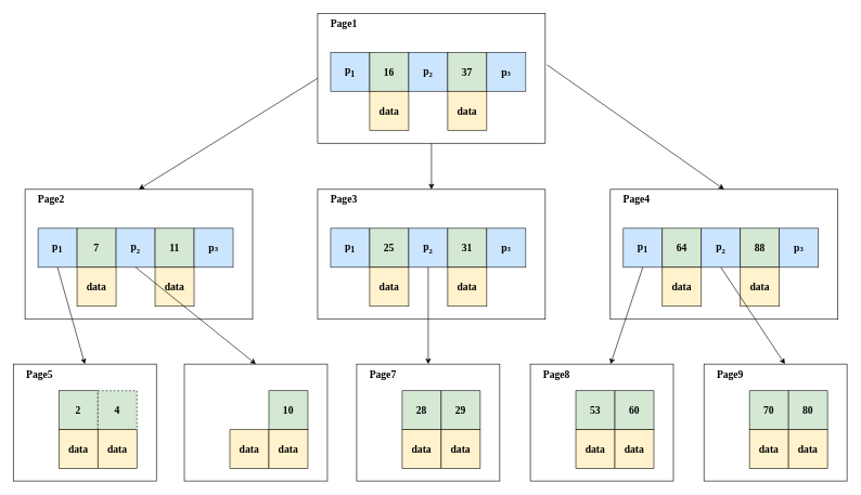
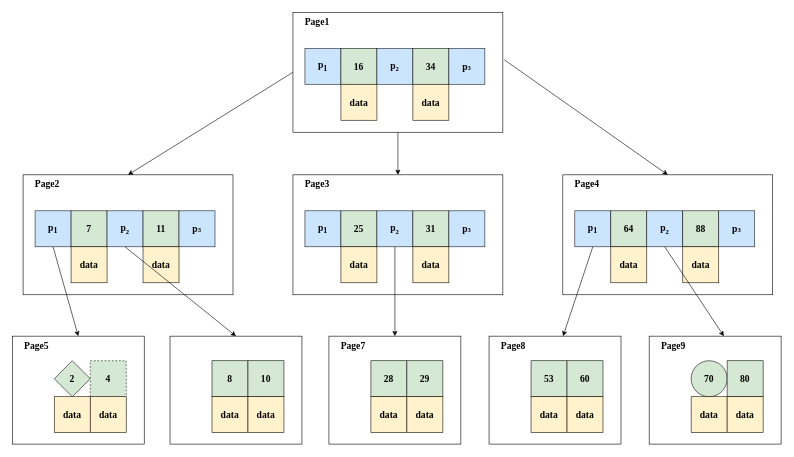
- <mxCell id="7" value="&lt;font face=&quot;Verdana&quot;&gt;&lt;span style=&quot;font-size: 16px;&quot;&gt;&lt;b&gt;37&lt;/b&gt;&lt;/span&gt;&lt;/font&gt;" style="rounded=0;whiteSpace=wrap;html=1;fillColor=#d5e8d4;strokeColor=#121311;" vertex="1" parent="1"><mxGeometry x="688" y="80" width="60" height="60" as="geometry" /></mxCell>
+ <mxCell id="7" value="&lt;font face=&quot;Verdana&quot;&gt;&lt;span style=&quot;font-size: 16px;&quot;&gt;&lt;b&gt;34&lt;/b&gt;&lt;/span&gt;&lt;/font&gt;" style="rounded=0;whiteSpace=wrap;html=1;fillColor=#d5e8d4;strokeColor=#121311;" vertex="1" parent="1"><mxGeometry x="688" y="80" width="60" height="60" as="geometry" /></mxCell>
- <mxCell id="42" value="&lt;font face=&quot;Verdana&quot;&gt;&lt;span style=&quot;font-size: 16px;&quot;&gt;&lt;b&gt;2&lt;/b&gt;&lt;/span&gt;&lt;/font&gt;" style="rounded=0;whiteSpace=wrap;html=1;fillColor=#d5e8d4;strokeColor=#121311;" vertex="1" parent="1"><mxGeometry x="90" y="601" width="60" height="60" as="geometry" /></mxCell>
+ <mxCell id="42" value="&lt;font face=&quot;Verdana&quot;&gt;&lt;span style=&quot;font-size: 16px;&quot;&gt;&lt;b&gt;2&lt;/b&gt;&lt;/span&gt;&lt;/font&gt;" style="rhombus;whiteSpace=wrap;html=1;fillColor=#d5e8d4;strokeColor=#121311;" vertex="1" parent="1"><mxGeometry x="90" y="601" width="60" height="60" as="geometry" /></mxCell>
+ <mxCell id="49" value="&lt;font face=&quot;Verdana&quot;&gt;&lt;span style=&quot;font-size: 16px;&quot;&gt;&lt;b&gt;8&lt;/b&gt;&lt;/span&gt;&lt;/font&gt;" style="rounded=0;whiteSpace=wrap;html=1;fillColor=#d5e8d4;strokeColor=#121311;" vertex="1" parent="1"><mxGeometry x="353" y="601" width="60" height="60" as="geometry" /></mxCell>
- <mxCell id="60" value="&lt;font face=&quot;Verdana&quot;&gt;&lt;span style=&quot;font-size: 16px;&quot;&gt;&lt;b&gt;70&lt;/b&gt;&lt;/span&gt;&lt;/font&gt;" style="rounded=0;whiteSpace=wrap;html=1;fillColor=#d5e8d4;strokeColor=#121311;" vertex="1" parent="1"><mxGeometry x="1152" y="601" width="60" height="60" as="geometry" /></mxCell>
+ <mxCell id="60" value="&lt;font face=&quot;Verdana&quot;&gt;&lt;span style=&quot;font-size: 16px;&quot;&gt;&lt;b&gt;70&lt;/b&gt;&lt;/span&gt;&lt;/font&gt;" style="ellipse;whiteSpace=wrap;html=1;fillColor=#d5e8d4;strokeColor=#121311;" vertex="1" parent="1"><mxGeometry x="1152" y="601" width="60" height="60" as="geometry" /></mxCell>
